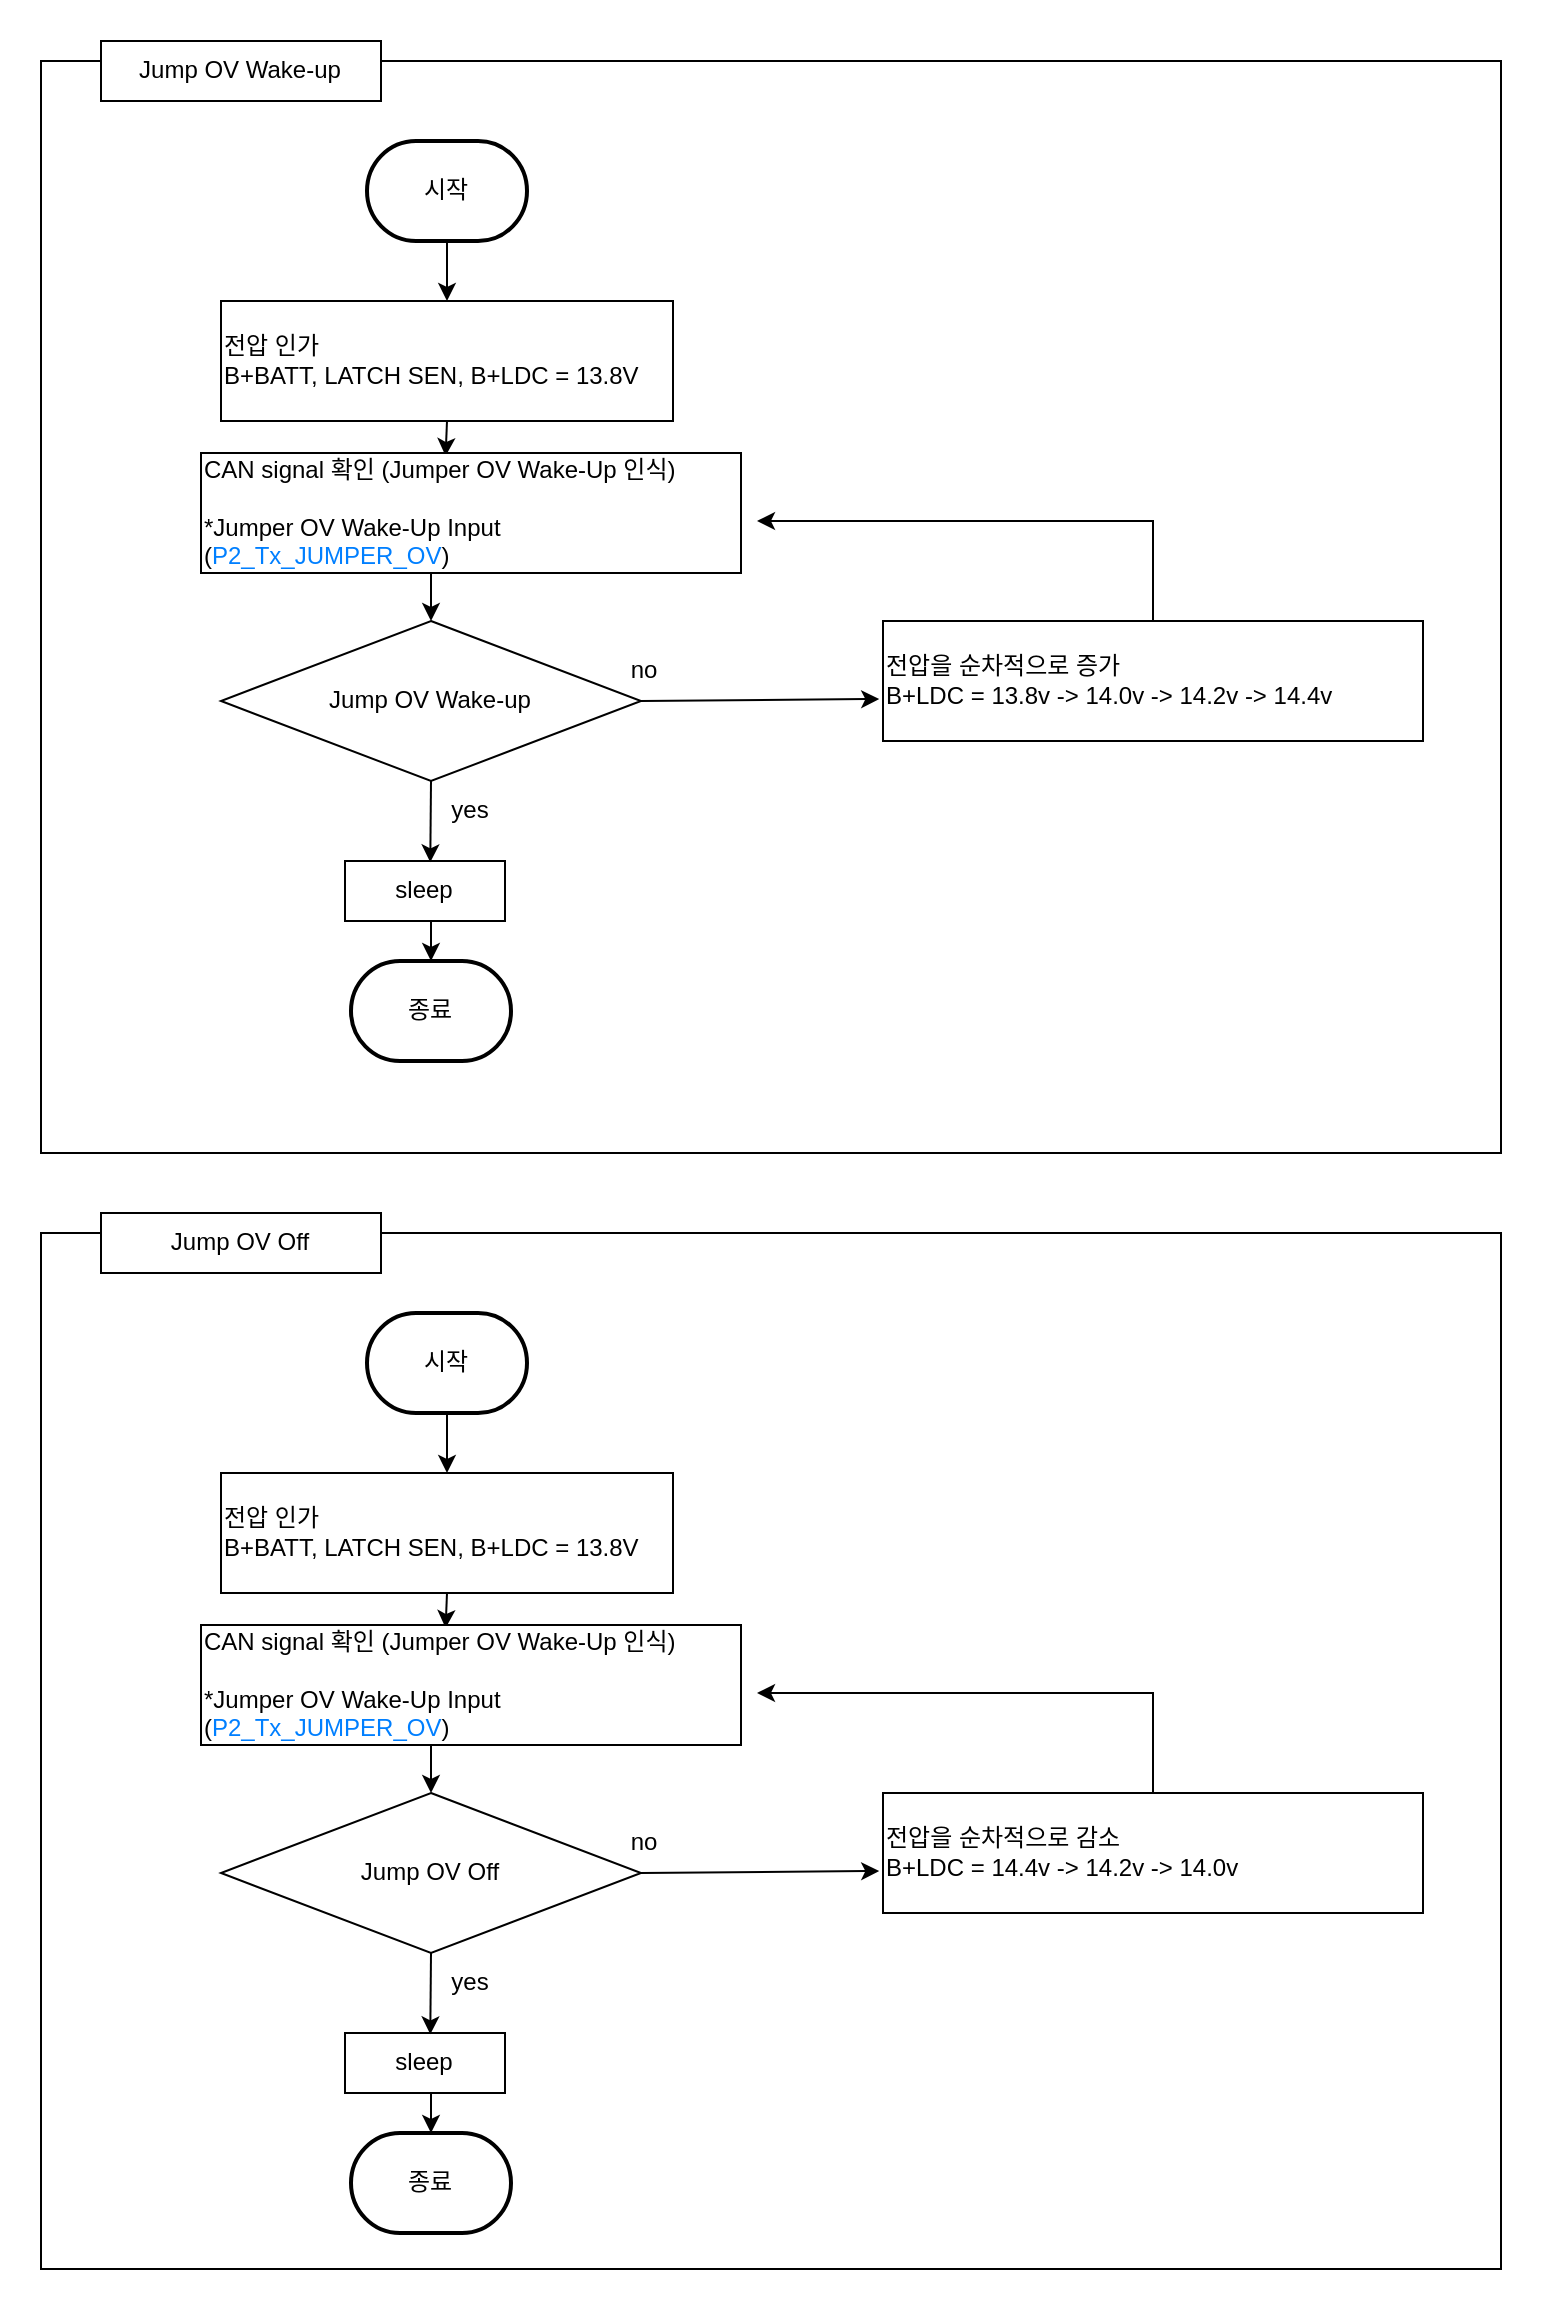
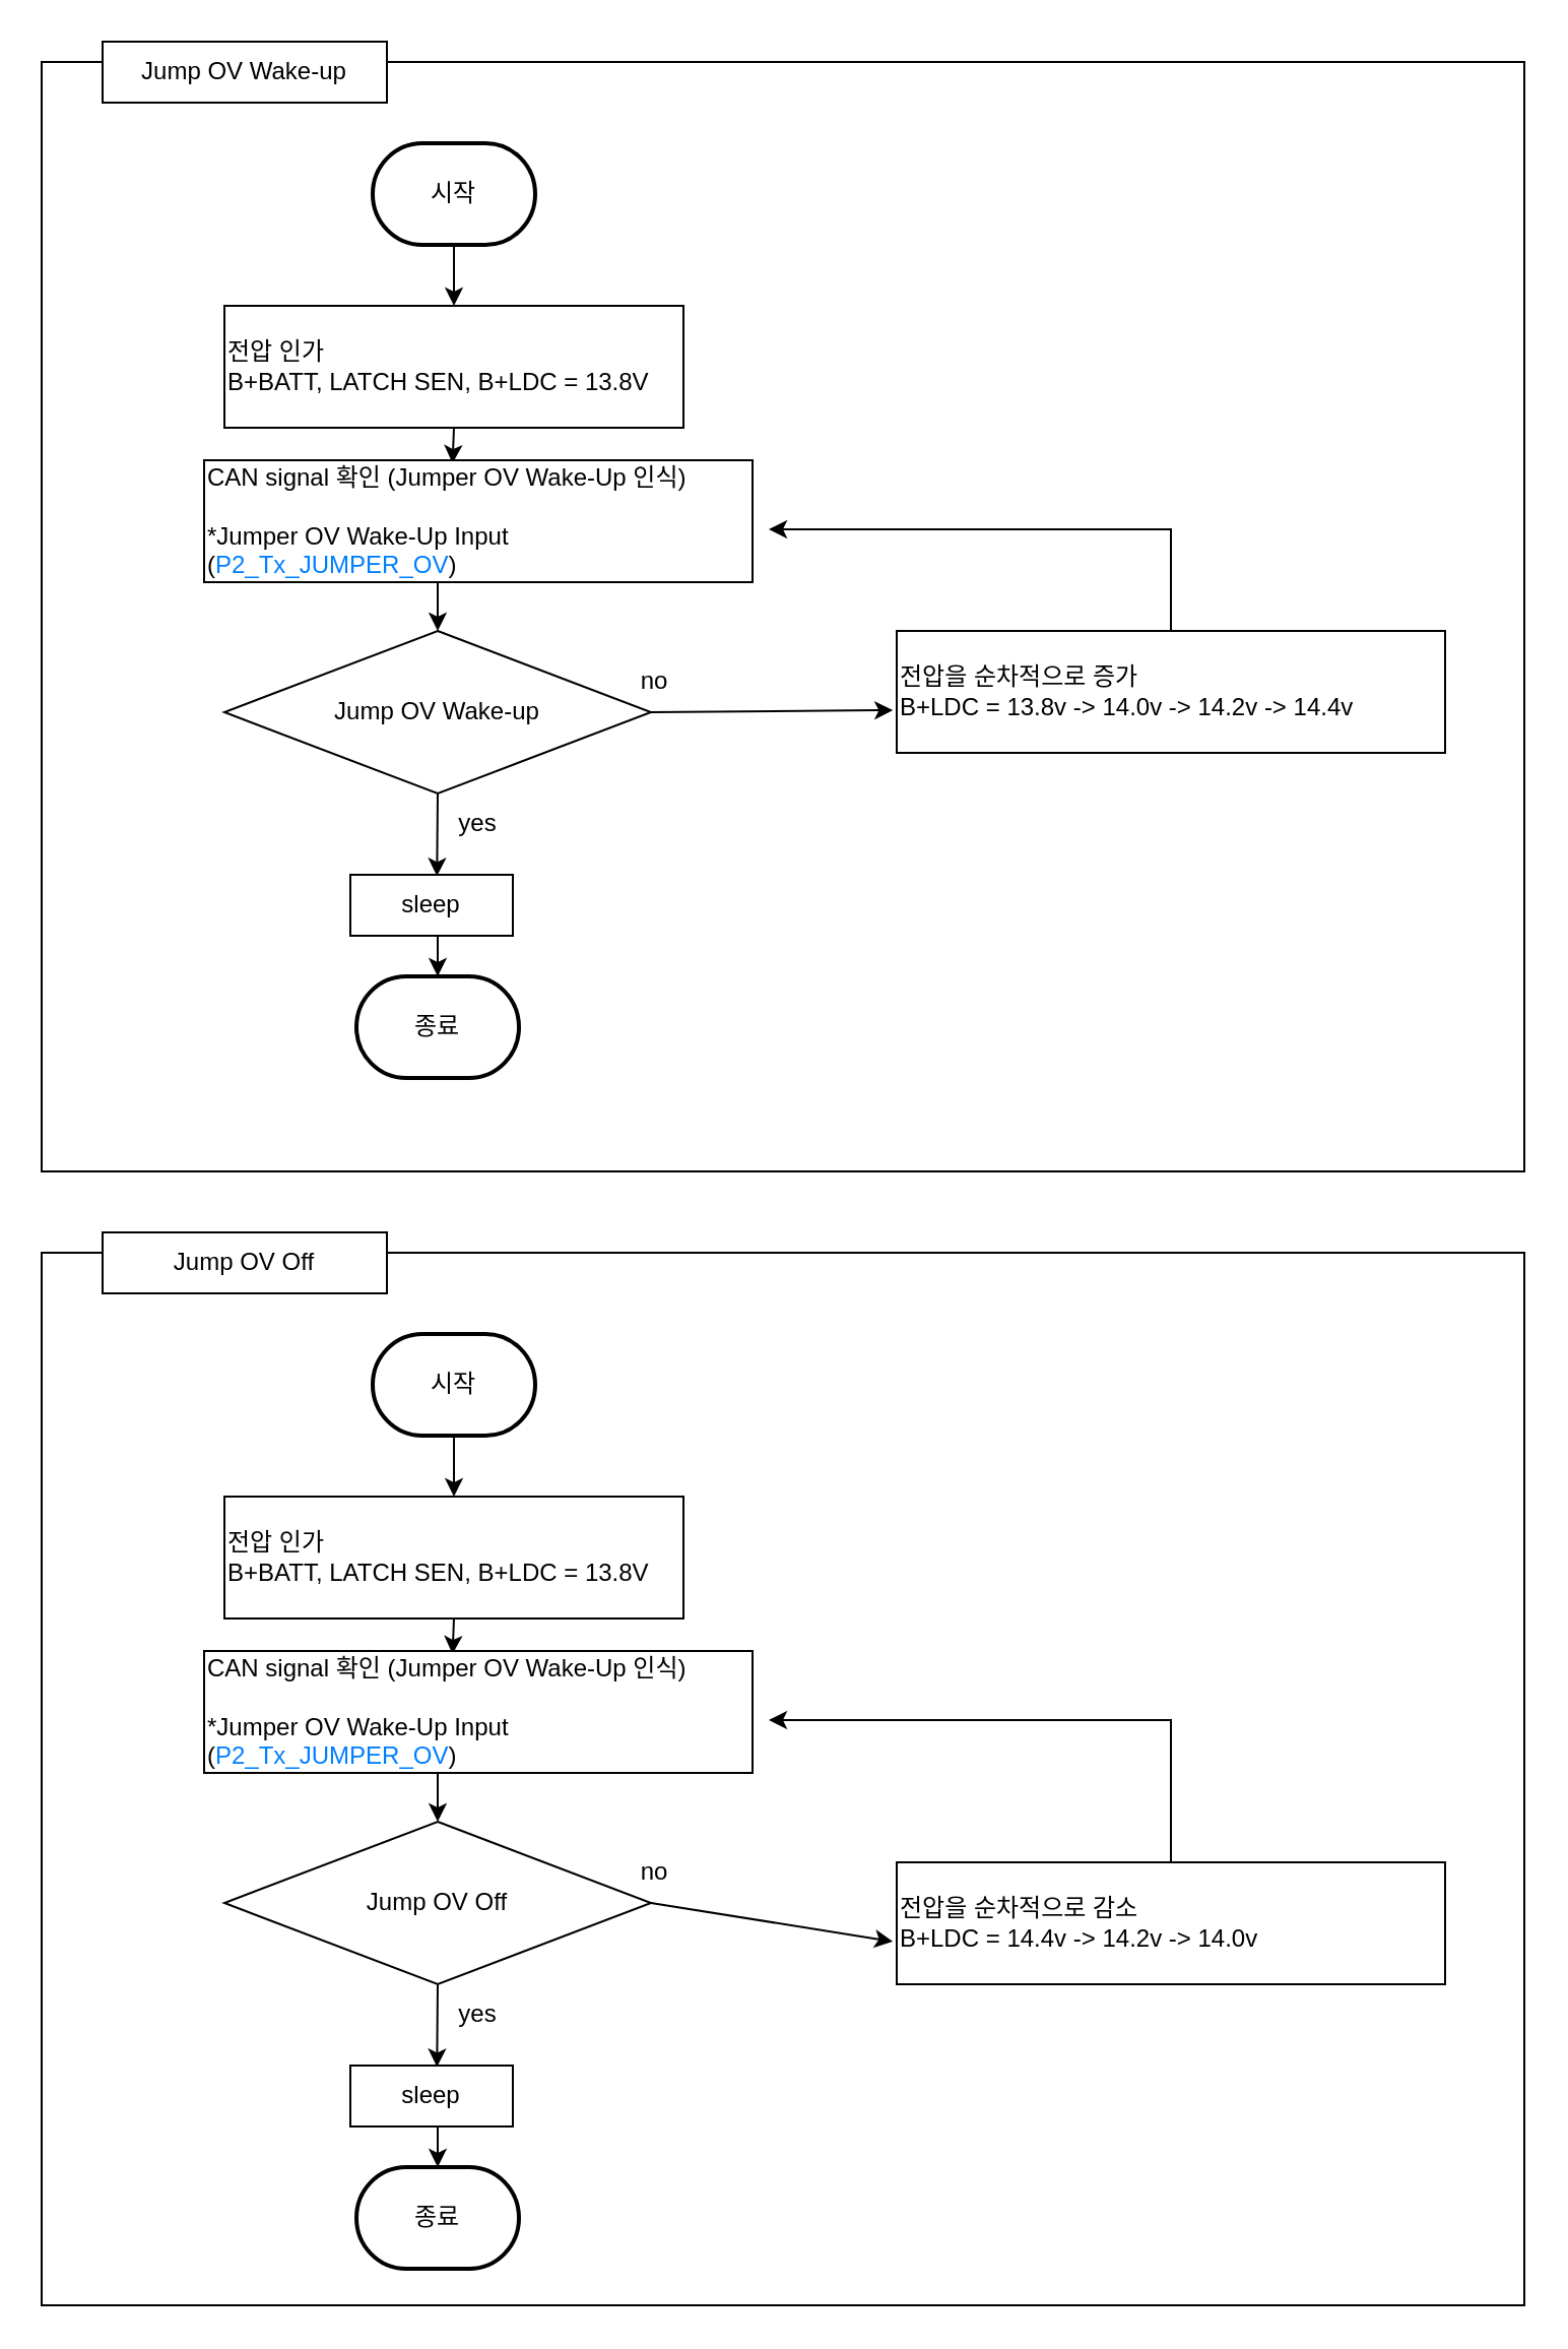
- <mxCell id="28" value="전압을 순차적으로 감소&lt;br style=&quot;border-color: var(--border-color);&quot;&gt;B+LDC = 14.4v -&amp;gt; 14.2v -&amp;gt; 14.0v" style="rounded=0;whiteSpace=wrap;html=1;align=left;" vertex="1" parent="1"><mxGeometry x="441" y="896" width="270" height="60" as="geometry" /></mxCell>
+ <mxCell id="28" value="전압을 순차적으로 감소&lt;br style=&quot;border-color: var(--border-color);&quot;&gt;B+LDC = 14.4v -&amp;gt; 14.2v -&amp;gt; 14.0v" style="rounded=0;whiteSpace=wrap;html=1;align=left;" vertex="1" parent="1"><mxGeometry x="441" y="916" width="270" height="60" as="geometry" /></mxCell>
